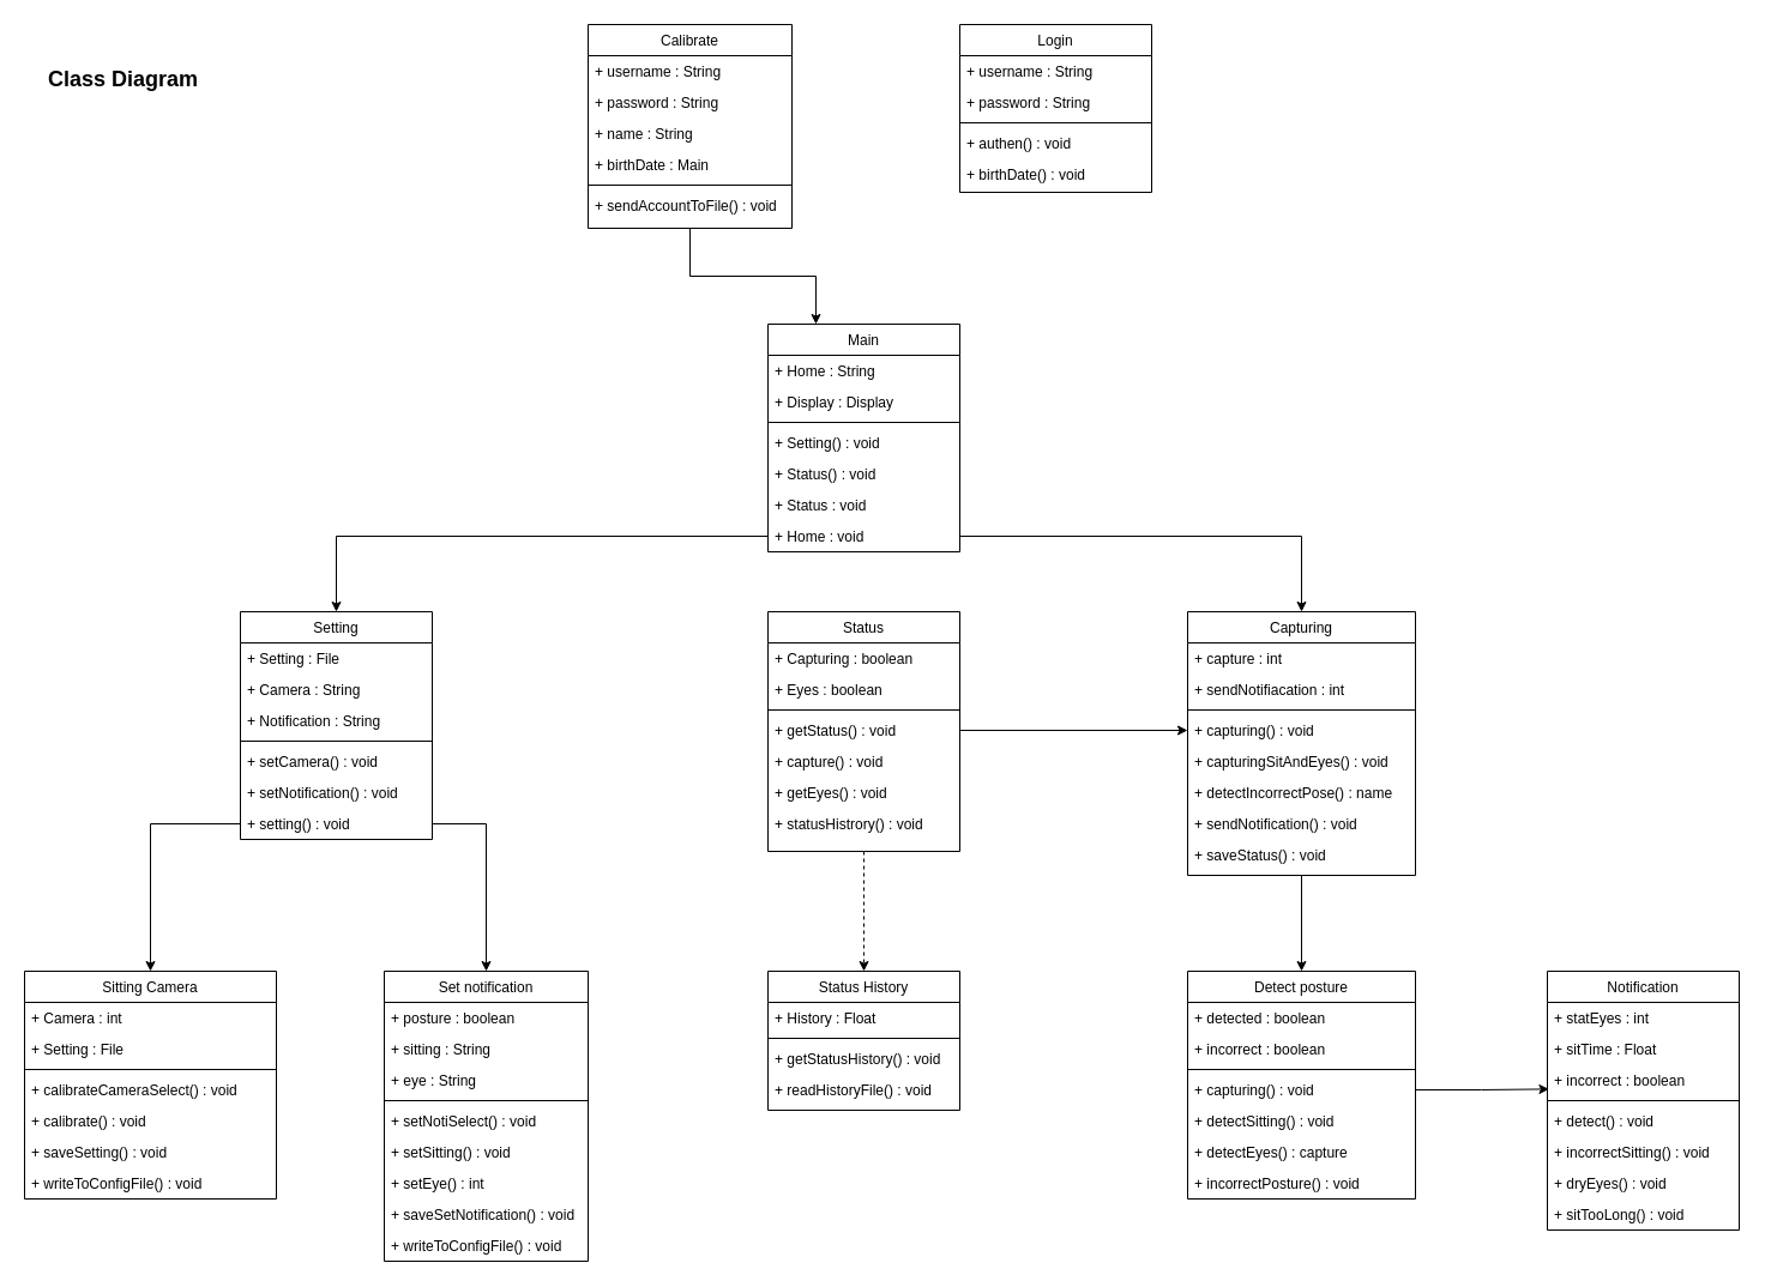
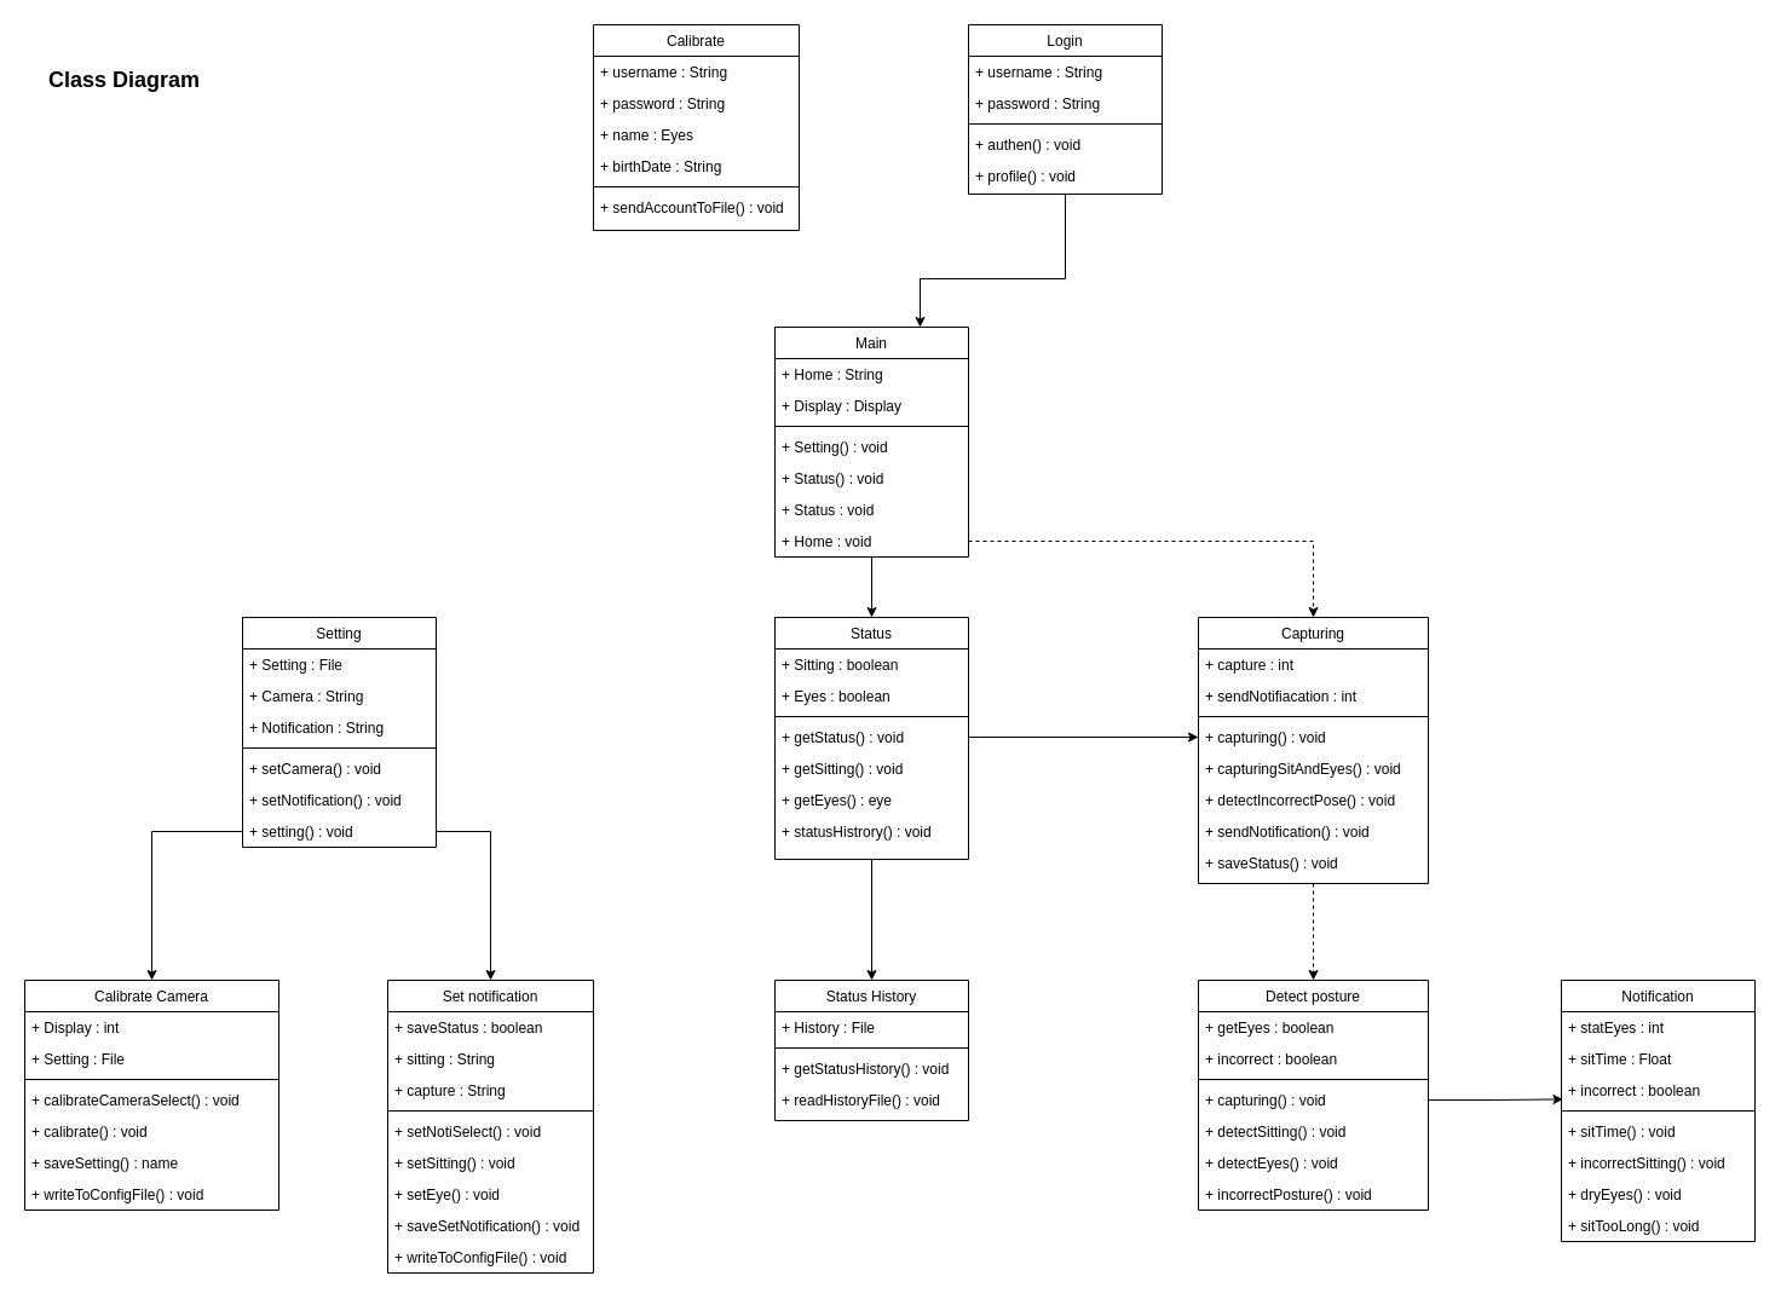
- <mxCell id="6" value="+ name : String" style="text;align=left;verticalAlign=top;spacingLeft=4;spacingRight=4;overflow=hidden;rotatable=0;points=[[0,0.5],[1,0.5]];portConstraint=eastwest;rounded=0;shadow=0;html=0;" parent="3" vertex="1"><mxGeometry y="78" width="170" height="26" as="geometry" /></mxCell>
+ <mxCell id="6" value="+ name : Eyes" style="text;align=left;verticalAlign=top;spacingLeft=4;spacingRight=4;overflow=hidden;rotatable=0;points=[[0,0.5],[1,0.5]];portConstraint=eastwest;rounded=0;shadow=0;html=0;" parent="3" vertex="1"><mxGeometry y="78" width="170" height="26" as="geometry" /></mxCell>
- <mxCell id="7" value="+ birthDate : Main" style="text;align=left;verticalAlign=top;spacingLeft=4;spacingRight=4;overflow=hidden;rotatable=0;points=[[0,0.5],[1,0.5]];portConstraint=eastwest;rounded=0;shadow=0;html=0;" parent="3" vertex="1"><mxGeometry y="104" width="170" height="26" as="geometry" /></mxCell>
+ <mxCell id="7" value="+ birthDate : String" style="text;align=left;verticalAlign=top;spacingLeft=4;spacingRight=4;overflow=hidden;rotatable=0;points=[[0,0.5],[1,0.5]];portConstraint=eastwest;rounded=0;shadow=0;html=0;" parent="3" vertex="1"><mxGeometry y="104" width="170" height="26" as="geometry" /></mxCell>
- <mxCell id="16" value="+ birthDate() : void" style="text;align=left;verticalAlign=top;spacingLeft=4;spacingRight=4;overflow=hidden;rotatable=0;points=[[0,0.5],[1,0.5]];portConstraint=eastwest;" parent="11" vertex="1"><mxGeometry y="112" width="160" height="26" as="geometry" /></mxCell>
+ <mxCell id="16" value="+ profile() : void" style="text;align=left;verticalAlign=top;spacingLeft=4;spacingRight=4;overflow=hidden;rotatable=0;points=[[0,0.5],[1,0.5]];portConstraint=eastwest;" parent="11" vertex="1"><mxGeometry y="112" width="160" height="26" as="geometry" /></mxCell>
- <mxCell id="2" style="edgeStyle=orthogonalEdgeStyle;rounded=0;orthogonalLoop=1;jettySize=auto;html=1;exitX=0.5;exitY=1;exitDx=0;exitDy=0;entryX=0.25;entryY=0;entryDx=0;entryDy=0;" parent="1" source="3" target="85" edge="1"><mxGeometry relative="1" as="geometry" /></mxCell>
+ <mxCell id="10" style="edgeStyle=orthogonalEdgeStyle;rounded=0;orthogonalLoop=1;jettySize=auto;html=1;entryX=0.75;entryY=0;entryDx=0;entryDy=0;" parent="1" source="11" target="85" edge="1"><mxGeometry relative="1" as="geometry"><Array as="points"><mxPoint x="880" y="230" /><mxPoint x="760" y="230" /></Array></mxGeometry></mxCell>
- <mxCell id="93" style="edgeStyle=orthogonalEdgeStyle;rounded=0;orthogonalLoop=1;jettySize=auto;html=1;exitX=0;exitY=0.5;exitDx=0;exitDy=0;entryX=0.5;entryY=0;entryDx=0;entryDy=0;" parent="1" source="92" target="17" edge="1"><mxGeometry relative="1" as="geometry" /></mxCell>
- <mxCell id="94" style="edgeStyle=orthogonalEdgeStyle;rounded=0;orthogonalLoop=1;jettySize=auto;html=1;exitX=1;exitY=0.5;exitDx=0;exitDy=0;entryX=0.5;entryY=0;entryDx=0;entryDy=0;" parent="1" source="92" target="58" edge="1"><mxGeometry relative="1" as="geometry" /></mxCell>
+ <mxCell id="94" style="edgeStyle=orthogonalEdgeStyle;rounded=0;orthogonalLoop=1;jettySize=auto;html=1;exitX=1;exitY=0.5;exitDx=0;exitDy=0;entryX=0.5;entryY=0;entryDx=0;entryDy=0;dashed=1;" parent="1" source="92" target="58" edge="1"><mxGeometry relative="1" as="geometry" /></mxCell>
+ <mxCell id="84" style="edgeStyle=orthogonalEdgeStyle;rounded=0;orthogonalLoop=1;jettySize=auto;html=1;entryX=0.5;entryY=0;entryDx=0;entryDy=0;" parent="1" source="85" target="26" edge="1"><mxGeometry relative="1" as="geometry" /></mxCell>
- <mxCell id="27" value="+ Capturing : boolean" style="text;align=left;verticalAlign=top;spacingLeft=4;spacingRight=4;overflow=hidden;rotatable=0;points=[[0,0.5],[1,0.5]];portConstraint=eastwest;" parent="26" vertex="1"><mxGeometry y="26" width="160" height="26" as="geometry" /></mxCell>
+ <mxCell id="27" value="+ Sitting : boolean" style="text;align=left;verticalAlign=top;spacingLeft=4;spacingRight=4;overflow=hidden;rotatable=0;points=[[0,0.5],[1,0.5]];portConstraint=eastwest;" parent="26" vertex="1"><mxGeometry y="26" width="160" height="26" as="geometry" /></mxCell>
- <mxCell id="31" value="+ capture() : void" style="text;align=left;verticalAlign=top;spacingLeft=4;spacingRight=4;overflow=hidden;rotatable=0;points=[[0,0.5],[1,0.5]];portConstraint=eastwest;" parent="26" vertex="1"><mxGeometry y="112" width="160" height="26" as="geometry" /></mxCell>
+ <mxCell id="31" value="+ getSitting() : void" style="text;align=left;verticalAlign=top;spacingLeft=4;spacingRight=4;overflow=hidden;rotatable=0;points=[[0,0.5],[1,0.5]];portConstraint=eastwest;" parent="26" vertex="1"><mxGeometry y="112" width="160" height="26" as="geometry" /></mxCell>
- <mxCell id="32" value="+ getEyes() : void" style="text;align=left;verticalAlign=top;spacingLeft=4;spacingRight=4;overflow=hidden;rotatable=0;points=[[0,0.5],[1,0.5]];portConstraint=eastwest;" parent="26" vertex="1"><mxGeometry y="138" width="160" height="26" as="geometry" /></mxCell>
+ <mxCell id="32" value="+ getEyes() : eye" style="text;align=left;verticalAlign=top;spacingLeft=4;spacingRight=4;overflow=hidden;rotatable=0;points=[[0,0.5],[1,0.5]];portConstraint=eastwest;" parent="26" vertex="1"><mxGeometry y="138" width="160" height="26" as="geometry" /></mxCell>
- <mxCell id="64" value="+ detectIncorrectPose() : name" style="text;align=left;verticalAlign=top;spacingLeft=4;spacingRight=4;overflow=hidden;rotatable=0;points=[[0,0.5],[1,0.5]];portConstraint=eastwest;" parent="58" vertex="1"><mxGeometry y="138" width="190" height="26" as="geometry" /></mxCell>
+ <mxCell id="64" value="+ detectIncorrectPose() : void" style="text;align=left;verticalAlign=top;spacingLeft=4;spacingRight=4;overflow=hidden;rotatable=0;points=[[0,0.5],[1,0.5]];portConstraint=eastwest;" parent="58" vertex="1"><mxGeometry y="138" width="190" height="26" as="geometry" /></mxCell>
- <mxCell id="25" style="edgeStyle=orthogonalEdgeStyle;rounded=0;orthogonalLoop=1;jettySize=auto;html=1;exitX=0.5;exitY=1;exitDx=0;exitDy=0;entryX=0.5;entryY=0;entryDx=0;entryDy=0;dashed=1;" parent="1" source="26" target="52" edge="1"><mxGeometry relative="1" as="geometry" /></mxCell>
+ <mxCell id="25" style="edgeStyle=orthogonalEdgeStyle;rounded=0;orthogonalLoop=1;jettySize=auto;html=1;exitX=0.5;exitY=1;exitDx=0;exitDy=0;entryX=0.5;entryY=0;entryDx=0;entryDy=0;" parent="1" source="26" target="52" edge="1"><mxGeometry relative="1" as="geometry" /></mxCell>
- <mxCell id="57" style="edgeStyle=orthogonalEdgeStyle;rounded=0;orthogonalLoop=1;jettySize=auto;html=1;exitX=0.5;exitY=1;exitDx=0;exitDy=0;entryX=0.5;entryY=0;entryDx=0;entryDy=0;" parent="1" source="58" target="67" edge="1"><mxGeometry relative="1" as="geometry" /></mxCell>
+ <mxCell id="57" style="edgeStyle=orthogonalEdgeStyle;rounded=0;orthogonalLoop=1;jettySize=auto;html=1;exitX=0.5;exitY=1;exitDx=0;exitDy=0;entryX=0.5;entryY=0;entryDx=0;entryDy=0;dashed=1;" parent="1" source="58" target="67" edge="1"><mxGeometry relative="1" as="geometry" /></mxCell>
- <mxCell id="34" value="Sitting Camera" style="swimlane;fontStyle=0;align=center;verticalAlign=top;childLayout=stackLayout;horizontal=1;startSize=26;horizontalStack=0;resizeParent=1;resizeLast=0;collapsible=1;marginBottom=0;rounded=0;shadow=0;strokeWidth=1;" parent="1" vertex="1"><mxGeometry x="20" y="810" width="210" height="190" as="geometry"><mxRectangle x="550" y="140" width="160" height="26" as="alternateBounds" /></mxGeometry></mxCell>
+ <mxCell id="34" value="Calibrate Camera" style="swimlane;fontStyle=0;align=center;verticalAlign=top;childLayout=stackLayout;horizontal=1;startSize=26;horizontalStack=0;resizeParent=1;resizeLast=0;collapsible=1;marginBottom=0;rounded=0;shadow=0;strokeWidth=1;" parent="1" vertex="1"><mxGeometry x="20" y="810" width="210" height="190" as="geometry"><mxRectangle x="550" y="140" width="160" height="26" as="alternateBounds" /></mxGeometry></mxCell>
- <mxCell id="35" value="+ Camera : int" style="text;align=left;verticalAlign=top;spacingLeft=4;spacingRight=4;overflow=hidden;rotatable=0;points=[[0,0.5],[1,0.5]];portConstraint=eastwest;" parent="34" vertex="1"><mxGeometry y="26" width="210" height="26" as="geometry" /></mxCell>
+ <mxCell id="35" value="+ Display : int" style="text;align=left;verticalAlign=top;spacingLeft=4;spacingRight=4;overflow=hidden;rotatable=0;points=[[0,0.5],[1,0.5]];portConstraint=eastwest;" parent="34" vertex="1"><mxGeometry y="26" width="210" height="26" as="geometry" /></mxCell>
- <mxCell id="43" value="+ posture : boolean" style="text;align=left;verticalAlign=top;spacingLeft=4;spacingRight=4;overflow=hidden;rotatable=0;points=[[0,0.5],[1,0.5]];portConstraint=eastwest;rounded=0;shadow=0;html=0;" parent="42" vertex="1"><mxGeometry y="26" width="170" height="26" as="geometry" /></mxCell>
+ <mxCell id="43" value="+ saveStatus : boolean" style="text;align=left;verticalAlign=top;spacingLeft=4;spacingRight=4;overflow=hidden;rotatable=0;points=[[0,0.5],[1,0.5]];portConstraint=eastwest;rounded=0;shadow=0;html=0;" parent="42" vertex="1"><mxGeometry y="26" width="170" height="26" as="geometry" /></mxCell>
- <mxCell id="53" value="+ History : Float" style="text;align=left;verticalAlign=top;spacingLeft=4;spacingRight=4;overflow=hidden;rotatable=0;points=[[0,0.5],[1,0.5]];portConstraint=eastwest;" parent="52" vertex="1"><mxGeometry y="26" width="160" height="26" as="geometry" /></mxCell>
+ <mxCell id="53" value="+ History : File" style="text;align=left;verticalAlign=top;spacingLeft=4;spacingRight=4;overflow=hidden;rotatable=0;points=[[0,0.5],[1,0.5]];portConstraint=eastwest;" parent="52" vertex="1"><mxGeometry y="26" width="160" height="26" as="geometry" /></mxCell>
- <mxCell id="68" value="+ detected : boolean" style="text;align=left;verticalAlign=top;spacingLeft=4;spacingRight=4;overflow=hidden;rotatable=0;points=[[0,0.5],[1,0.5]];portConstraint=eastwest;" parent="67" vertex="1"><mxGeometry y="26" width="190" height="26" as="geometry" /></mxCell>
+ <mxCell id="68" value="+ getEyes : boolean" style="text;align=left;verticalAlign=top;spacingLeft=4;spacingRight=4;overflow=hidden;rotatable=0;points=[[0,0.5],[1,0.5]];portConstraint=eastwest;" parent="67" vertex="1"><mxGeometry y="26" width="190" height="26" as="geometry" /></mxCell>
- <mxCell id="45" value="+ eye : String" style="text;align=left;verticalAlign=top;spacingLeft=4;spacingRight=4;overflow=hidden;rotatable=0;points=[[0,0.5],[1,0.5]];portConstraint=eastwest;" parent="42" vertex="1"><mxGeometry y="78" width="170" height="26" as="geometry" /></mxCell>
+ <mxCell id="45" value="+ capture : String" style="text;align=left;verticalAlign=top;spacingLeft=4;spacingRight=4;overflow=hidden;rotatable=0;points=[[0,0.5],[1,0.5]];portConstraint=eastwest;" parent="42" vertex="1"><mxGeometry y="78" width="170" height="26" as="geometry" /></mxCell>
- <mxCell id="80" value="+ detect() : void" style="text;align=left;verticalAlign=top;spacingLeft=4;spacingRight=4;overflow=hidden;rotatable=0;points=[[0,0.5],[1,0.5]];portConstraint=eastwest;" parent="75" vertex="1"><mxGeometry y="112" width="160" height="26" as="geometry" /></mxCell>
+ <mxCell id="80" value="+ sitTime() : void" style="text;align=left;verticalAlign=top;spacingLeft=4;spacingRight=4;overflow=hidden;rotatable=0;points=[[0,0.5],[1,0.5]];portConstraint=eastwest;" parent="75" vertex="1"><mxGeometry y="112" width="160" height="26" as="geometry" /></mxCell>
- <mxCell id="40" value="+ saveSetting() : void" style="text;align=left;verticalAlign=top;spacingLeft=4;spacingRight=4;overflow=hidden;rotatable=0;points=[[0,0.5],[1,0.5]];portConstraint=eastwest;" parent="34" vertex="1"><mxGeometry y="138" width="210" height="26" as="geometry" /></mxCell>
+ <mxCell id="40" value="+ saveSetting() : name" style="text;align=left;verticalAlign=top;spacingLeft=4;spacingRight=4;overflow=hidden;rotatable=0;points=[[0,0.5],[1,0.5]];portConstraint=eastwest;" parent="34" vertex="1"><mxGeometry y="138" width="210" height="26" as="geometry" /></mxCell>
- <mxCell id="73" value="+ detectEyes() : capture" style="text;align=left;verticalAlign=top;spacingLeft=4;spacingRight=4;overflow=hidden;rotatable=0;points=[[0,0.5],[1,0.5]];portConstraint=eastwest;" parent="67" vertex="1"><mxGeometry y="138" width="190" height="26" as="geometry" /></mxCell>
+ <mxCell id="73" value="+ detectEyes() : void" style="text;align=left;verticalAlign=top;spacingLeft=4;spacingRight=4;overflow=hidden;rotatable=0;points=[[0,0.5],[1,0.5]];portConstraint=eastwest;" parent="67" vertex="1"><mxGeometry y="138" width="190" height="26" as="geometry" /></mxCell>
- <mxCell id="49" value="+ setEye() : int" style="text;align=left;verticalAlign=top;spacingLeft=4;spacingRight=4;overflow=hidden;rotatable=0;points=[[0,0.5],[1,0.5]];portConstraint=eastwest;" parent="42" vertex="1"><mxGeometry y="164" width="170" height="26" as="geometry" /></mxCell>
+ <mxCell id="49" value="+ setEye() : void" style="text;align=left;verticalAlign=top;spacingLeft=4;spacingRight=4;overflow=hidden;rotatable=0;points=[[0,0.5],[1,0.5]];portConstraint=eastwest;" parent="42" vertex="1"><mxGeometry y="164" width="170" height="26" as="geometry" /></mxCell>
